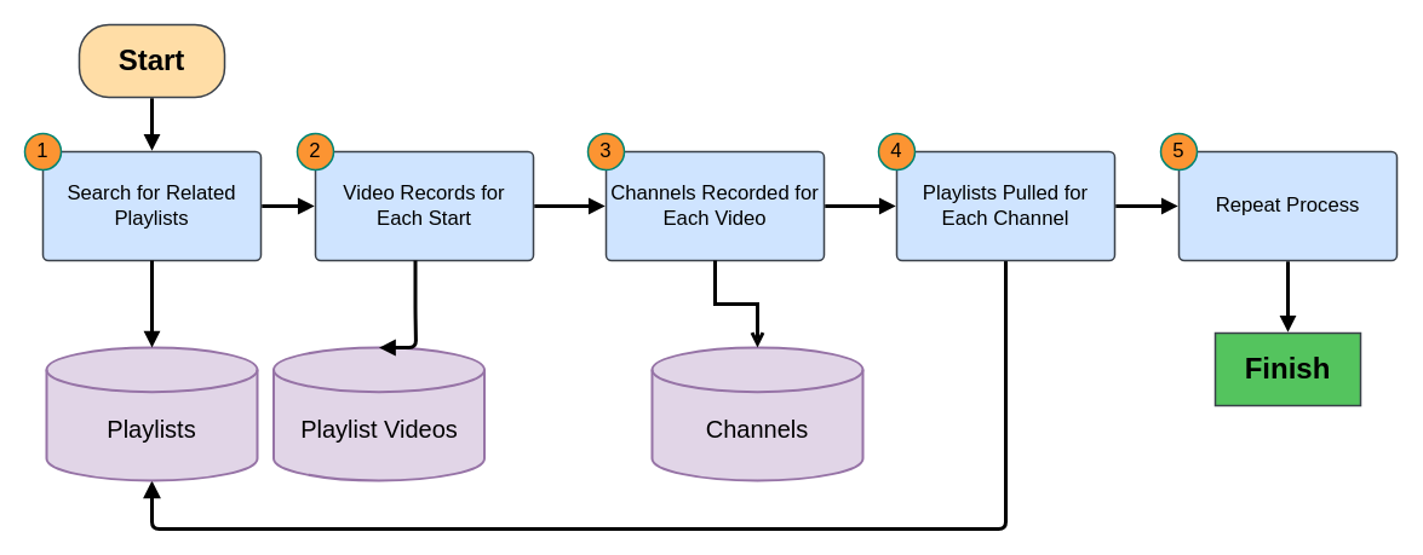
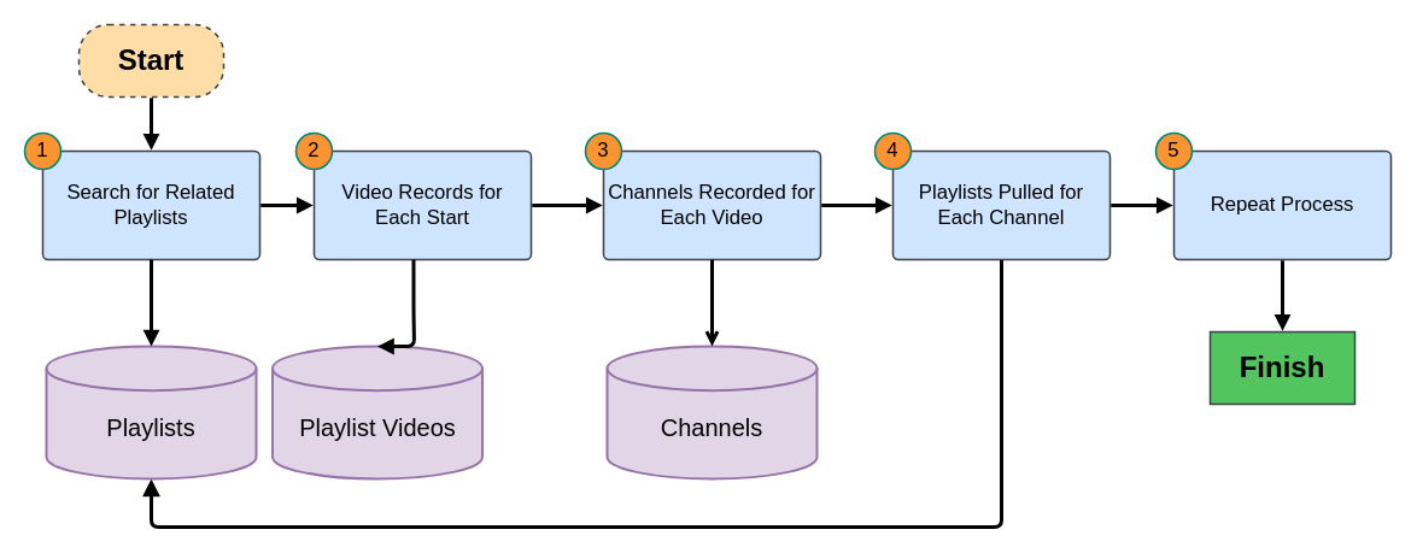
- <mxCell id="2" value="Start" style="html=1;overflow=block;blockSpacing=1;whiteSpace=wrap;fontSize=24;fontColor=default;spacing=3.8;strokeColor=#3a414a;strokeOpacity=100;fillOpacity=100;rounded=1;absoluteArcSize=1;arcSize=49;fillColor=#ffdda6;strokeWidth=1.5;lucidId=bW6uLIidkf8m;fontStyle=1" parent="1" vertex="1"><mxGeometry x="65" y="20" width="120" height="60" as="geometry" /></mxCell>
+ <mxCell id="2" value="Start" style="html=1;overflow=block;blockSpacing=1;whiteSpace=wrap;fontSize=24;fontColor=default;spacing=3.8;strokeColor=#3a414a;strokeOpacity=100;fillOpacity=100;rounded=1;absoluteArcSize=1;arcSize=49;fillColor=#ffdda6;strokeWidth=1.5;lucidId=bW6uLIidkf8m;fontStyle=1;dashed=1;" parent="1" vertex="1"><mxGeometry x="65" y="20" width="120" height="60" as="geometry" /></mxCell>
- <mxCell id="28" value="&lt;font&gt;Channels&lt;/font&gt;" style="strokeWidth=2;html=1;shape=mxgraph.flowchart.database;whiteSpace=wrap;fontSize=20;verticalAlign=middle;spacing=6;spacingTop=24;fillColor=#e1d5e7;strokeColor=#9673a6;" vertex="1" parent="1"><mxGeometry x="538" y="287" width="174" height="110" as="geometry" /></mxCell>
+ <mxCell id="28" value="&lt;font&gt;Channels&lt;/font&gt;" style="strokeWidth=2;html=1;shape=mxgraph.flowchart.database;whiteSpace=wrap;fontSize=20;verticalAlign=middle;spacing=6;spacingTop=24;fillColor=#e1d5e7;strokeColor=#9673a6;" vertex="1" parent="1"><mxGeometry x="503" y="287" width="174" height="110" as="geometry" /></mxCell>
